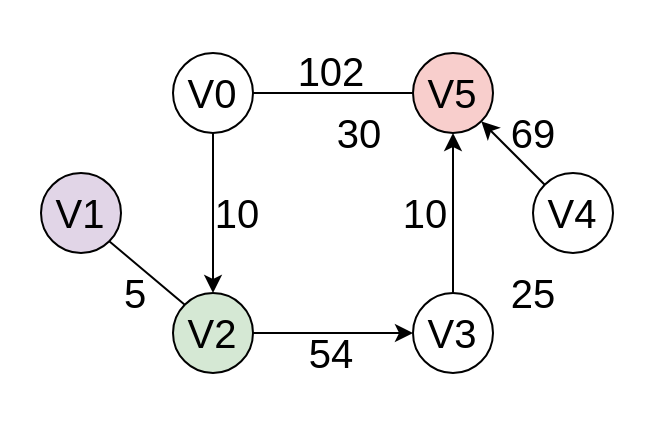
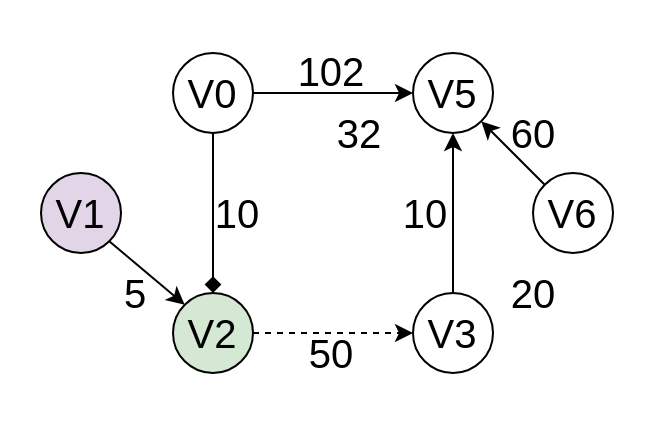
- <mxCell id="2" style="edgeStyle=none;rounded=0;orthogonalLoop=1;jettySize=auto;html=1;exitX=1;exitY=0.5;exitDx=0;exitDy=0;entryX=0;entryY=0.5;entryDx=0;entryDy=0;fontSize=20;endArrow=none;" edge="1" parent="1" source="4" target="7"><mxGeometry relative="1" as="geometry" /></mxCell>
+ <mxCell id="2" style="edgeStyle=none;rounded=0;orthogonalLoop=1;jettySize=auto;html=1;exitX=1;exitY=0.5;exitDx=0;exitDy=0;entryX=0;entryY=0.5;entryDx=0;entryDy=0;fontSize=20;" edge="1" parent="1" source="4" target="7"><mxGeometry relative="1" as="geometry" /></mxCell>
- <mxCell id="7" value="V5" style="ellipse;whiteSpace=wrap;html=1;aspect=fixed;fontSize=20;align=center;verticalAlign=middle;fillColor=#f8cecc;" vertex="1" parent="1"><mxGeometry x="206" y="26" width="40" height="40" as="geometry" /></mxCell>
+ <mxCell id="7" value="V5" style="ellipse;whiteSpace=wrap;html=1;aspect=fixed;fontSize=20;align=center;verticalAlign=middle;" vertex="1" parent="1"><mxGeometry x="206" y="26" width="40" height="40" as="geometry" /></mxCell>
- <mxCell id="19" value="30" style="text;html=1;align=center;verticalAlign=middle;resizable=0;points=[];autosize=1;strokeColor=none;fillColor=none;fontSize=20;" vertex="1" parent="1"><mxGeometry x="159" y="51" width="40" height="30" as="geometry" /></mxCell>
+ <mxCell id="19" value="32" style="text;html=1;align=center;verticalAlign=middle;resizable=0;points=[];autosize=1;strokeColor=none;fillColor=none;fontSize=20;" vertex="1" parent="1"><mxGeometry x="159" y="51" width="40" height="30" as="geometry" /></mxCell>
- <mxCell id="21" value="69" style="text;html=1;align=center;verticalAlign=middle;resizable=0;points=[];autosize=1;strokeColor=none;fillColor=none;fontSize=20;" vertex="1" parent="1"><mxGeometry x="246" y="51" width="40" height="30" as="geometry" /></mxCell>
+ <mxCell id="21" value="60" style="text;html=1;align=center;verticalAlign=middle;resizable=0;points=[];autosize=1;strokeColor=none;fillColor=none;fontSize=20;" vertex="1" parent="1"><mxGeometry x="246" y="51" width="40" height="30" as="geometry" /></mxCell>
- <mxCell id="11" value="V4" style="ellipse;whiteSpace=wrap;html=1;aspect=fixed;fontSize=20;" vertex="1" parent="1"><mxGeometry x="266" y="86" width="40" height="40" as="geometry" /></mxCell>
+ <mxCell id="11" value="V6" style="ellipse;whiteSpace=wrap;html=1;aspect=fixed;fontSize=20;" vertex="1" parent="1"><mxGeometry x="266" y="86" width="40" height="40" as="geometry" /></mxCell>
- <mxCell id="3" style="edgeStyle=none;rounded=0;orthogonalLoop=1;jettySize=auto;html=1;exitX=0.5;exitY=1;exitDx=0;exitDy=0;entryX=0.5;entryY=0;entryDx=0;entryDy=0;fontSize=20;" edge="1" parent="1" source="4" target="6"><mxGeometry relative="1" as="geometry" /></mxCell>
+ <mxCell id="3" style="edgeStyle=none;rounded=0;orthogonalLoop=1;jettySize=auto;html=1;exitX=0.5;exitY=1;exitDx=0;exitDy=0;entryX=0.5;entryY=0;entryDx=0;entryDy=0;fontSize=20;endArrow=diamond;" edge="1" parent="1" source="4" target="6"><mxGeometry relative="1" as="geometry" /></mxCell>
- <mxCell id="20" value="25" style="text;html=1;align=center;verticalAlign=middle;resizable=0;points=[];autosize=1;strokeColor=none;fillColor=none;fontSize=20;" vertex="1" parent="1"><mxGeometry x="246" y="131" width="40" height="30" as="geometry" /></mxCell>
+ <mxCell id="20" value="20" style="text;html=1;align=center;verticalAlign=middle;resizable=0;points=[];autosize=1;strokeColor=none;fillColor=none;fontSize=20;" vertex="1" parent="1"><mxGeometry x="246" y="131" width="40" height="30" as="geometry" /></mxCell>
- <mxCell id="12" style="edgeStyle=none;rounded=0;orthogonalLoop=1;jettySize=auto;html=1;exitX=1;exitY=1;exitDx=0;exitDy=0;entryX=0;entryY=0;entryDx=0;entryDy=0;fontSize=20;endArrow=none;" edge="1" parent="1" source="13" target="6"><mxGeometry relative="1" as="geometry" /></mxCell>
+ <mxCell id="12" style="edgeStyle=none;rounded=0;orthogonalLoop=1;jettySize=auto;html=1;exitX=1;exitY=1;exitDx=0;exitDy=0;entryX=0;entryY=0;entryDx=0;entryDy=0;fontSize=20;" edge="1" parent="1" source="13" target="6"><mxGeometry relative="1" as="geometry" /></mxCell>
- <mxCell id="5" style="edgeStyle=none;rounded=0;orthogonalLoop=1;jettySize=auto;html=1;exitX=1;exitY=0.5;exitDx=0;exitDy=0;entryX=0;entryY=0.5;entryDx=0;entryDy=0;fontSize=20;" edge="1" parent="1" source="6" target="9"><mxGeometry relative="1" as="geometry" /></mxCell>
+ <mxCell id="5" style="edgeStyle=none;rounded=0;orthogonalLoop=1;jettySize=auto;html=1;exitX=1;exitY=0.5;exitDx=0;exitDy=0;entryX=0;entryY=0.5;entryDx=0;entryDy=0;fontSize=20;dashed=1;" edge="1" parent="1" source="6" target="9"><mxGeometry relative="1" as="geometry" /></mxCell>
- <mxCell id="16" value="54" style="text;html=1;align=center;verticalAlign=middle;resizable=0;points=[];autosize=1;strokeColor=none;fillColor=none;fontSize=20;" vertex="1" parent="1"><mxGeometry x="145" y="161" width="40" height="30" as="geometry" /></mxCell>
+ <mxCell id="16" value="50" style="text;html=1;align=center;verticalAlign=middle;resizable=0;points=[];autosize=1;strokeColor=none;fillColor=none;fontSize=20;" vertex="1" parent="1"><mxGeometry x="145" y="161" width="40" height="30" as="geometry" /></mxCell>
